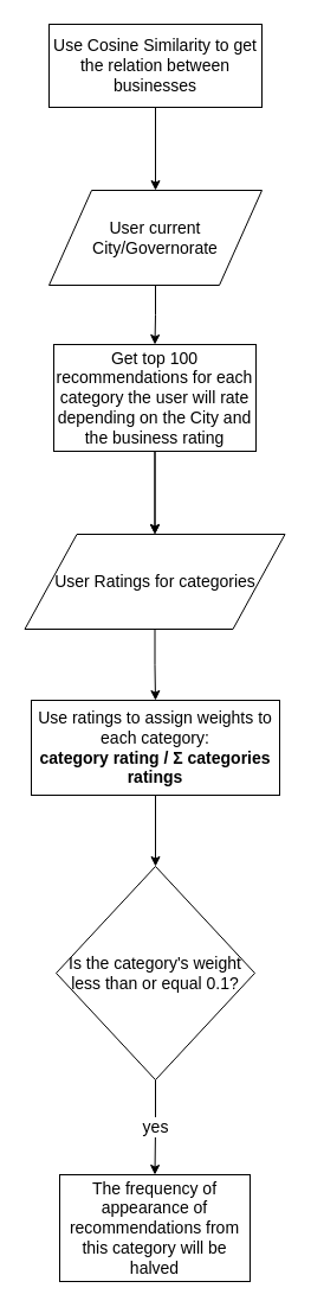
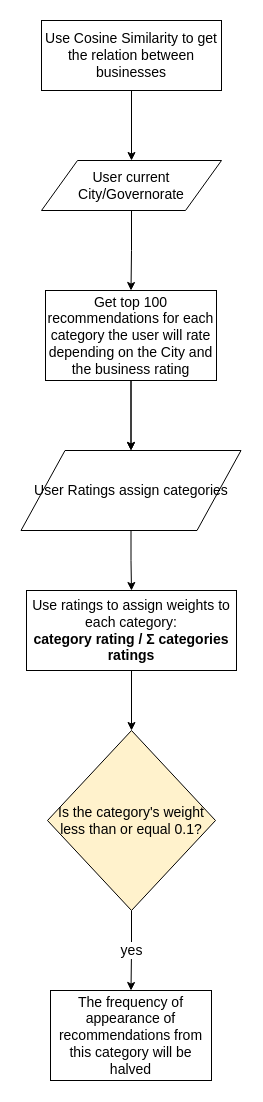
- <mxCell id="10" value="&lt;font style=&quot;font-size: 14px&quot;&gt;User current City/Governorate&lt;/font&gt;" style="shape=parallelogram;perimeter=parallelogramPerimeter;whiteSpace=wrap;html=1;" vertex="1" parent="1"><mxGeometry x="41" y="160" width="180" height="80" as="geometry" /></mxCell>
+ <mxCell id="10" value="&lt;font style=&quot;font-size: 14px&quot;&gt;User current City/Governorate&lt;/font&gt;" style="shape=parallelogram;perimeter=parallelogramPerimeter;whiteSpace=wrap;html=1;" vertex="1" parent="1"><mxGeometry x="41" y="160" width="180" height="50" as="geometry" /></mxCell>
- <mxCell id="3" value="&lt;font style=&quot;font-size: 14px&quot;&gt;User Ratings for categories&lt;/font&gt;" style="shape=parallelogram;perimeter=parallelogramPerimeter;whiteSpace=wrap;html=1;" vertex="1" parent="1"><mxGeometry x="20.5" y="450" width="220" height="80" as="geometry" /></mxCell>
+ <mxCell id="3" value="&lt;font style=&quot;font-size: 14px&quot;&gt;User Ratings assign categories&lt;/font&gt;" style="shape=parallelogram;perimeter=parallelogramPerimeter;whiteSpace=wrap;html=1;" vertex="1" parent="1"><mxGeometry x="20.5" y="450" width="220" height="80" as="geometry" /></mxCell>
- <mxCell id="14" value="&lt;font style=&quot;font-size: 14px&quot;&gt;Is the category's weight less than or equal 0.1?&lt;/font&gt;" style="rhombus;whiteSpace=wrap;html=1;" vertex="1" parent="1"><mxGeometry x="47" y="730" width="168" height="180" as="geometry" /></mxCell>
+ <mxCell id="14" value="&lt;font style=&quot;font-size: 14px&quot;&gt;Is the category's weight less than or equal 0.1?&lt;/font&gt;" style="rhombus;whiteSpace=wrap;html=1;fillColor=#fff2cc;" vertex="1" parent="1"><mxGeometry x="47" y="730" width="168" height="180" as="geometry" /></mxCell>
